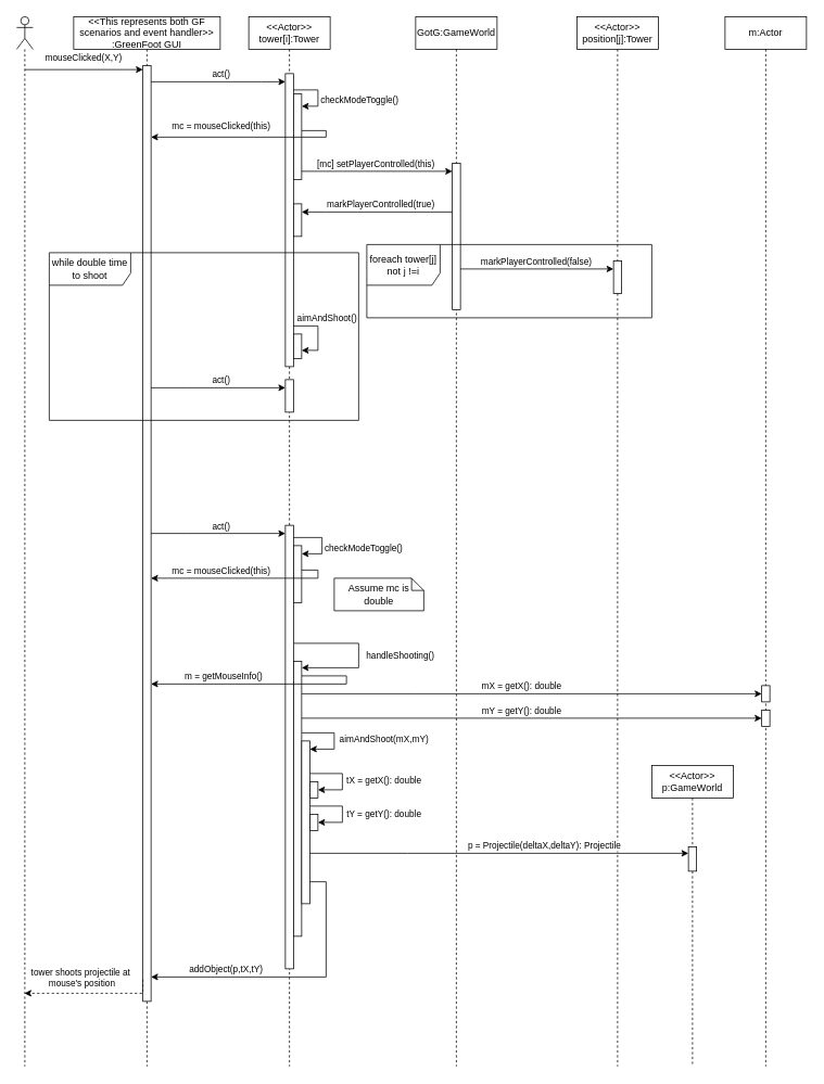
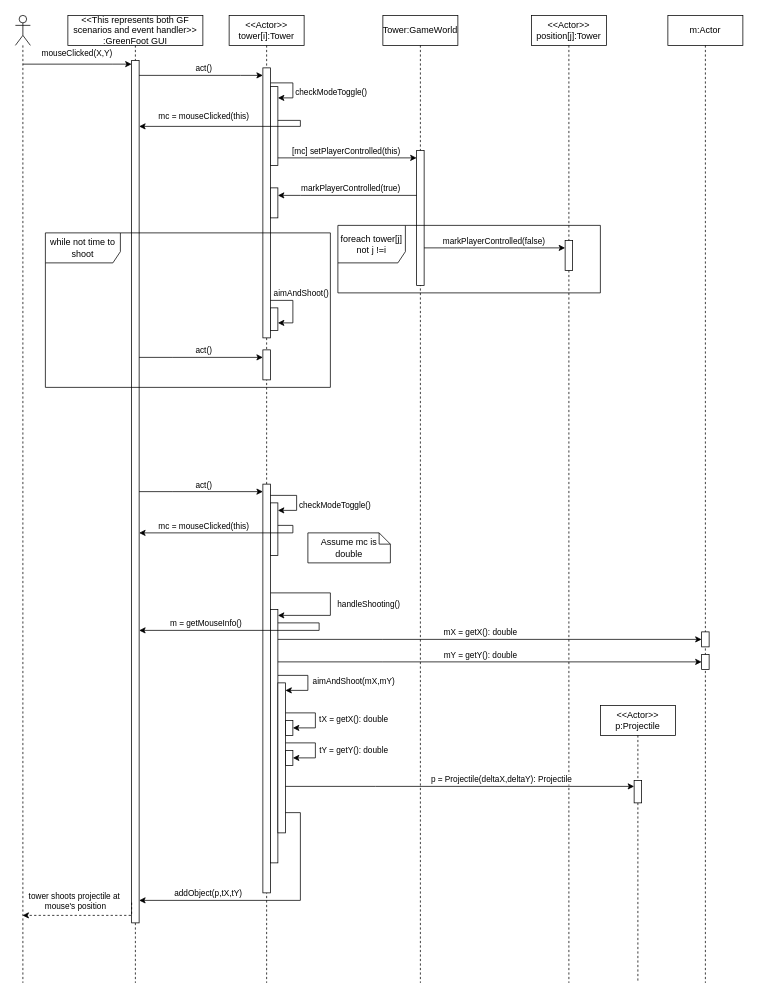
- <mxCell id="35" value="GotG:GameWorld" style="shape=umlLifeline;perimeter=lifelinePerimeter;whiteSpace=wrap;html=1;container=1;dropTarget=0;collapsible=0;recursiveResize=0;outlineConnect=0;portConstraint=eastwest;newEdgeStyle={&quot;curved&quot;:0,&quot;rounded&quot;:0};" parent="1" vertex="1"><mxGeometry x="510" y="20" width="100" height="1290" as="geometry" /></mxCell>
+ <mxCell id="35" value="Tower:GameWorld" style="shape=umlLifeline;perimeter=lifelinePerimeter;whiteSpace=wrap;html=1;container=1;dropTarget=0;collapsible=0;recursiveResize=0;outlineConnect=0;portConstraint=eastwest;newEdgeStyle={&quot;curved&quot;:0,&quot;rounded&quot;:0};" parent="1" vertex="1"><mxGeometry x="510" y="20" width="100" height="1290" as="geometry" /></mxCell>
- <mxCell id="50" value="while double time to shoot" style="shape=umlFrame;whiteSpace=wrap;html=1;pointerEvents=0;width=100;height=40;" parent="1" vertex="1"><mxGeometry x="60" y="310" width="380" height="206" as="geometry" /></mxCell>
+ <mxCell id="50" value="while not time to shoot" style="shape=umlFrame;whiteSpace=wrap;html=1;pointerEvents=0;width=100;height=40;" parent="1" vertex="1"><mxGeometry x="60" y="310" width="380" height="206" as="geometry" /></mxCell>
- <mxCell id="55" value="&amp;lt;&amp;lt;Actor&amp;gt;&amp;gt;&lt;div&gt;p:GameWorld&lt;/div&gt;" style="shape=umlLifeline;perimeter=lifelinePerimeter;whiteSpace=wrap;html=1;container=1;dropTarget=0;collapsible=0;recursiveResize=0;outlineConnect=0;portConstraint=eastwest;newEdgeStyle={&quot;curved&quot;:0,&quot;rounded&quot;:0};" parent="1" vertex="1"><mxGeometry x="800" y="940" width="100" height="370" as="geometry" /></mxCell>
+ <mxCell id="55" value="&amp;lt;&amp;lt;Actor&amp;gt;&amp;gt;&lt;div&gt;p:Projectile&lt;/div&gt;" style="shape=umlLifeline;perimeter=lifelinePerimeter;whiteSpace=wrap;html=1;container=1;dropTarget=0;collapsible=0;recursiveResize=0;outlineConnect=0;portConstraint=eastwest;newEdgeStyle={&quot;curved&quot;:0,&quot;rounded&quot;:0};" parent="1" vertex="1"><mxGeometry x="800" y="940" width="100" height="370" as="geometry" /></mxCell>
